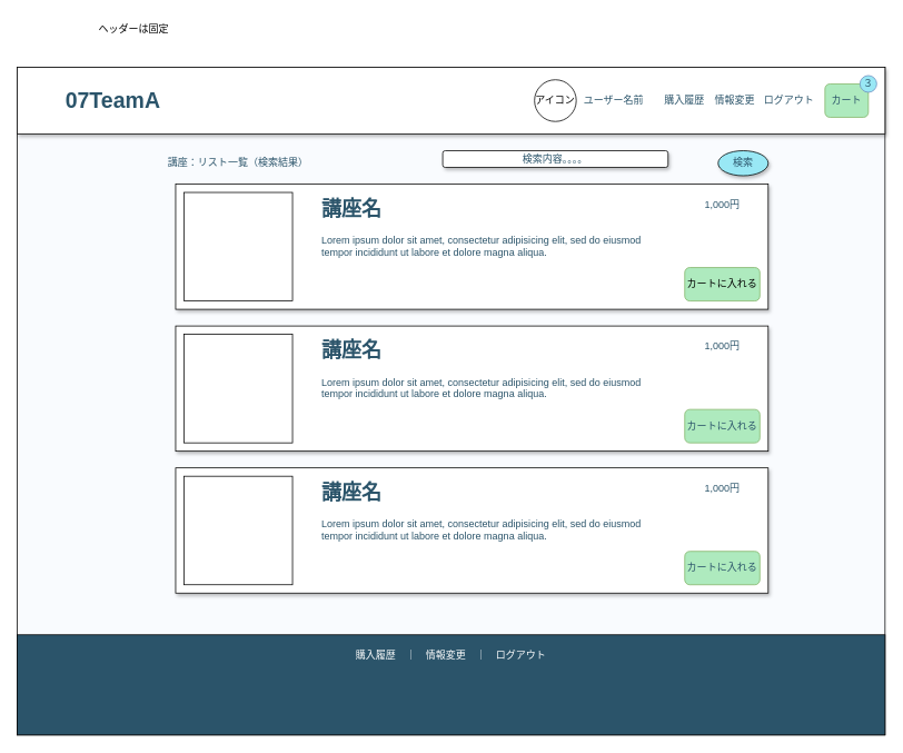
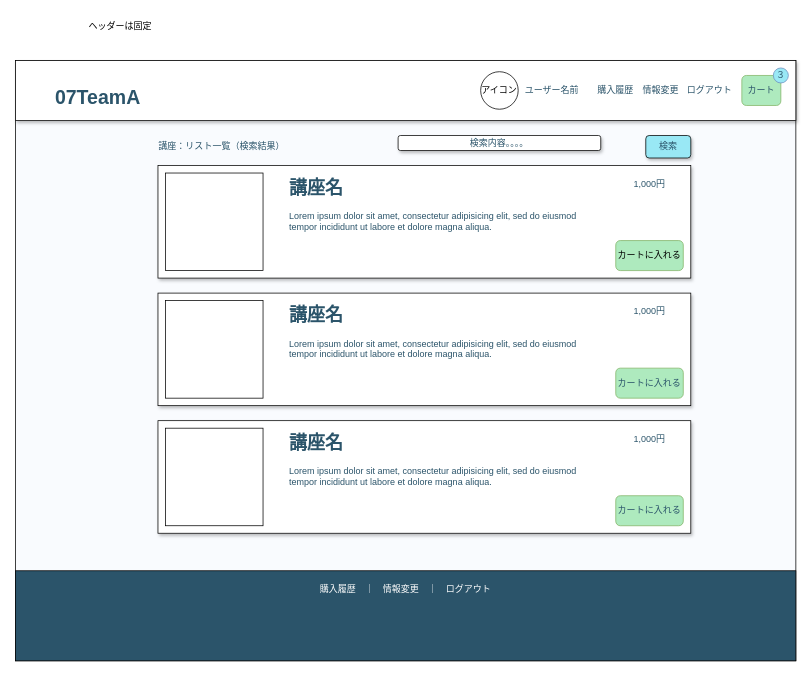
- <mxCell id="7" value="07TeamA" style="text;html=1;strokeColor=none;fillColor=none;align=center;verticalAlign=middle;whiteSpace=wrap;rounded=0;fontStyle=1;fontSize=26;fontColor=#2B546A;" vertex="1" parent="1"><mxGeometry x="50" y="100" width="170" height="40" as="geometry" /></mxCell>
+ <mxCell id="7" value="07TeamA" style="text;html=1;strokeColor=none;fillColor=none;align=center;verticalAlign=middle;whiteSpace=wrap;rounded=0;fontStyle=1;fontSize=26;fontColor=#2B546A;" vertex="1" parent="1"><mxGeometry x="45" y="110" width="170" height="40" as="geometry" /></mxCell>
- <mxCell id="17" value="講座：リスト一覧（検索結果）" style="text;html=1;strokeColor=none;fillColor=none;align=center;verticalAlign=middle;whiteSpace=wrap;rounded=0;fontColor=#2B546A;" vertex="1" parent="1"><mxGeometry x="200" y="180" width="170" height="30" as="geometry" /></mxCell>
+ <mxCell id="17" value="講座：リスト一覧（検索結果）" style="text;html=1;strokeColor=none;fillColor=none;align=center;verticalAlign=middle;whiteSpace=wrap;rounded=0;fontColor=#2B546A;" vertex="1" parent="1"><mxGeometry x="210" y="180" width="170" height="30" as="geometry" /></mxCell>
- <mxCell id="15" value="検索" style="ellipse;whiteSpace=wrap;html=1;fontColor=#2B546A;fillColor=#99E8F5;shadow=1;" vertex="1" parent="1"><mxGeometry x="860" y="180" width="60" height="30" as="geometry" /></mxCell>
+ <mxCell id="15" value="検索" style="rounded=1;whiteSpace=wrap;html=1;fontColor=#2B546A;fillColor=#99E8F5;shadow=1;" vertex="1" parent="1"><mxGeometry x="860" y="180" width="60" height="30" as="geometry" /></mxCell>
